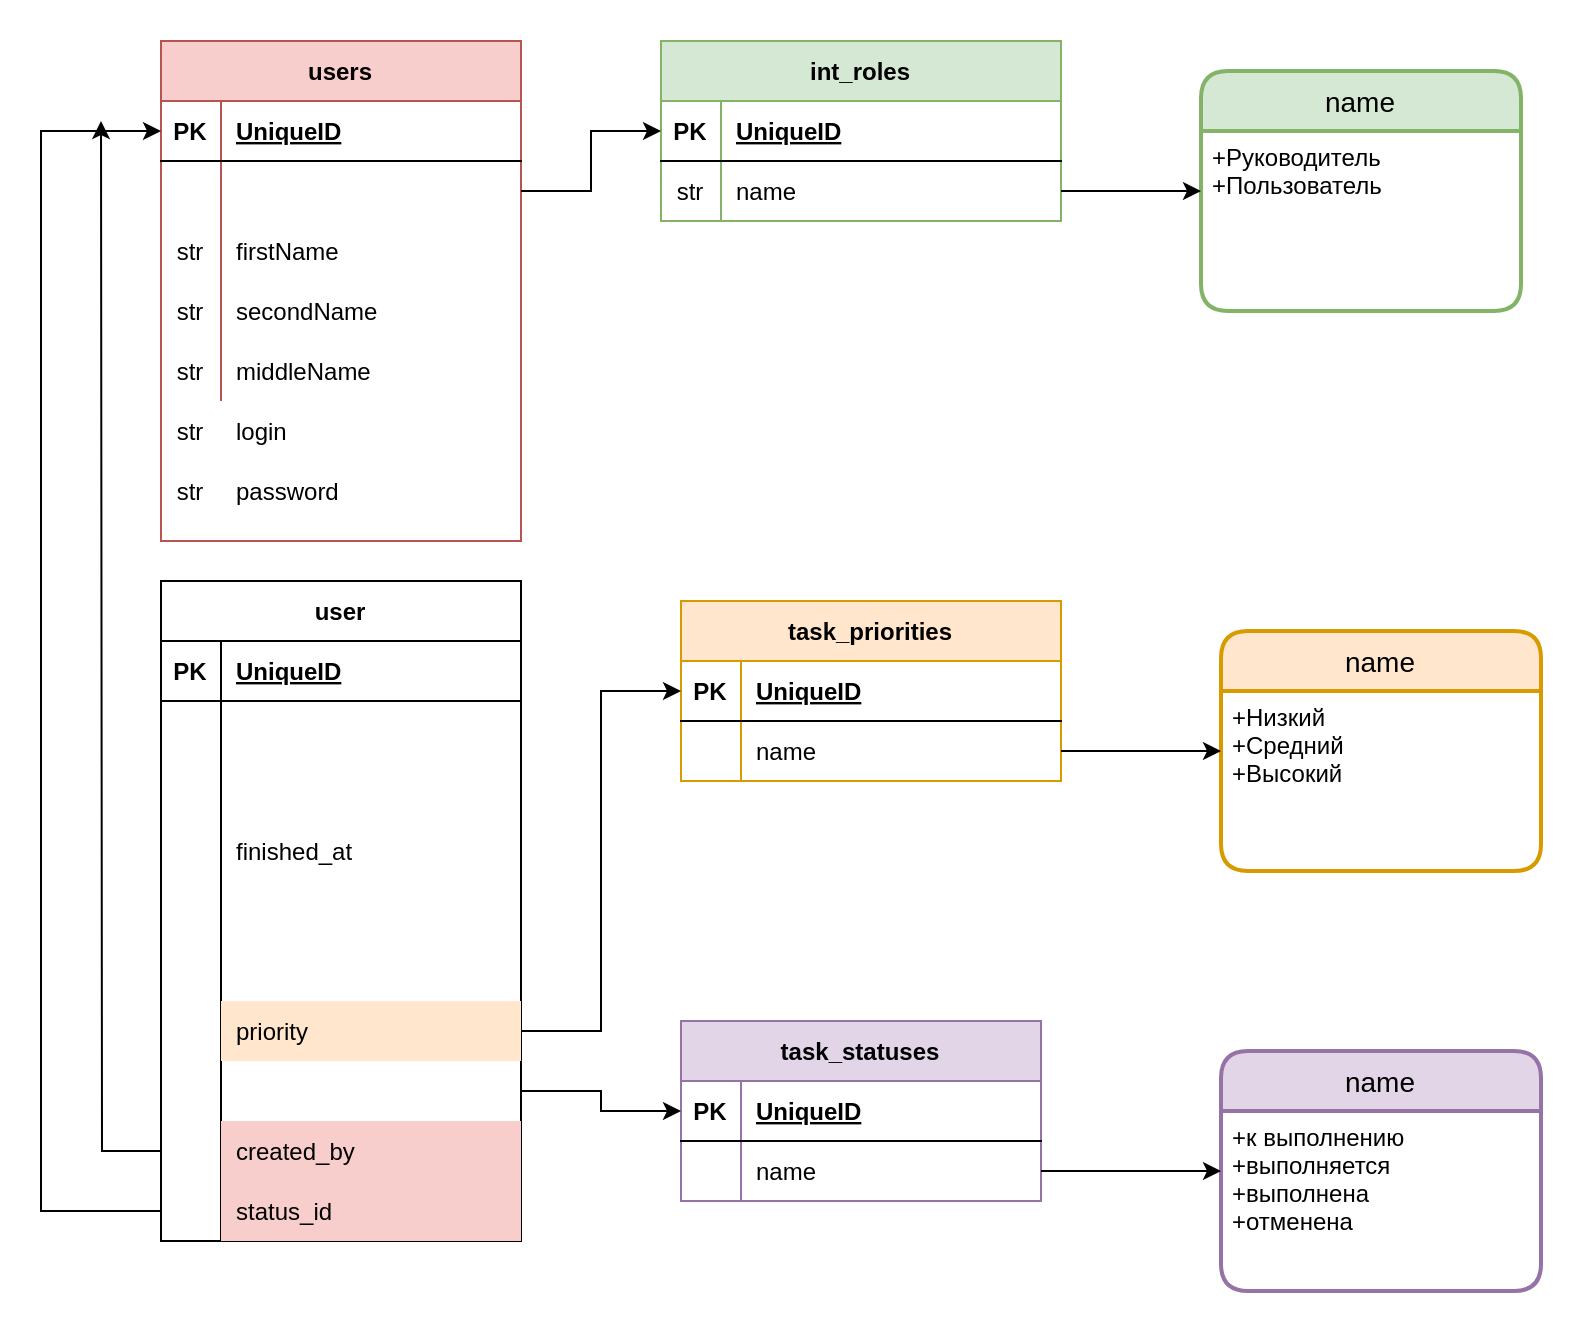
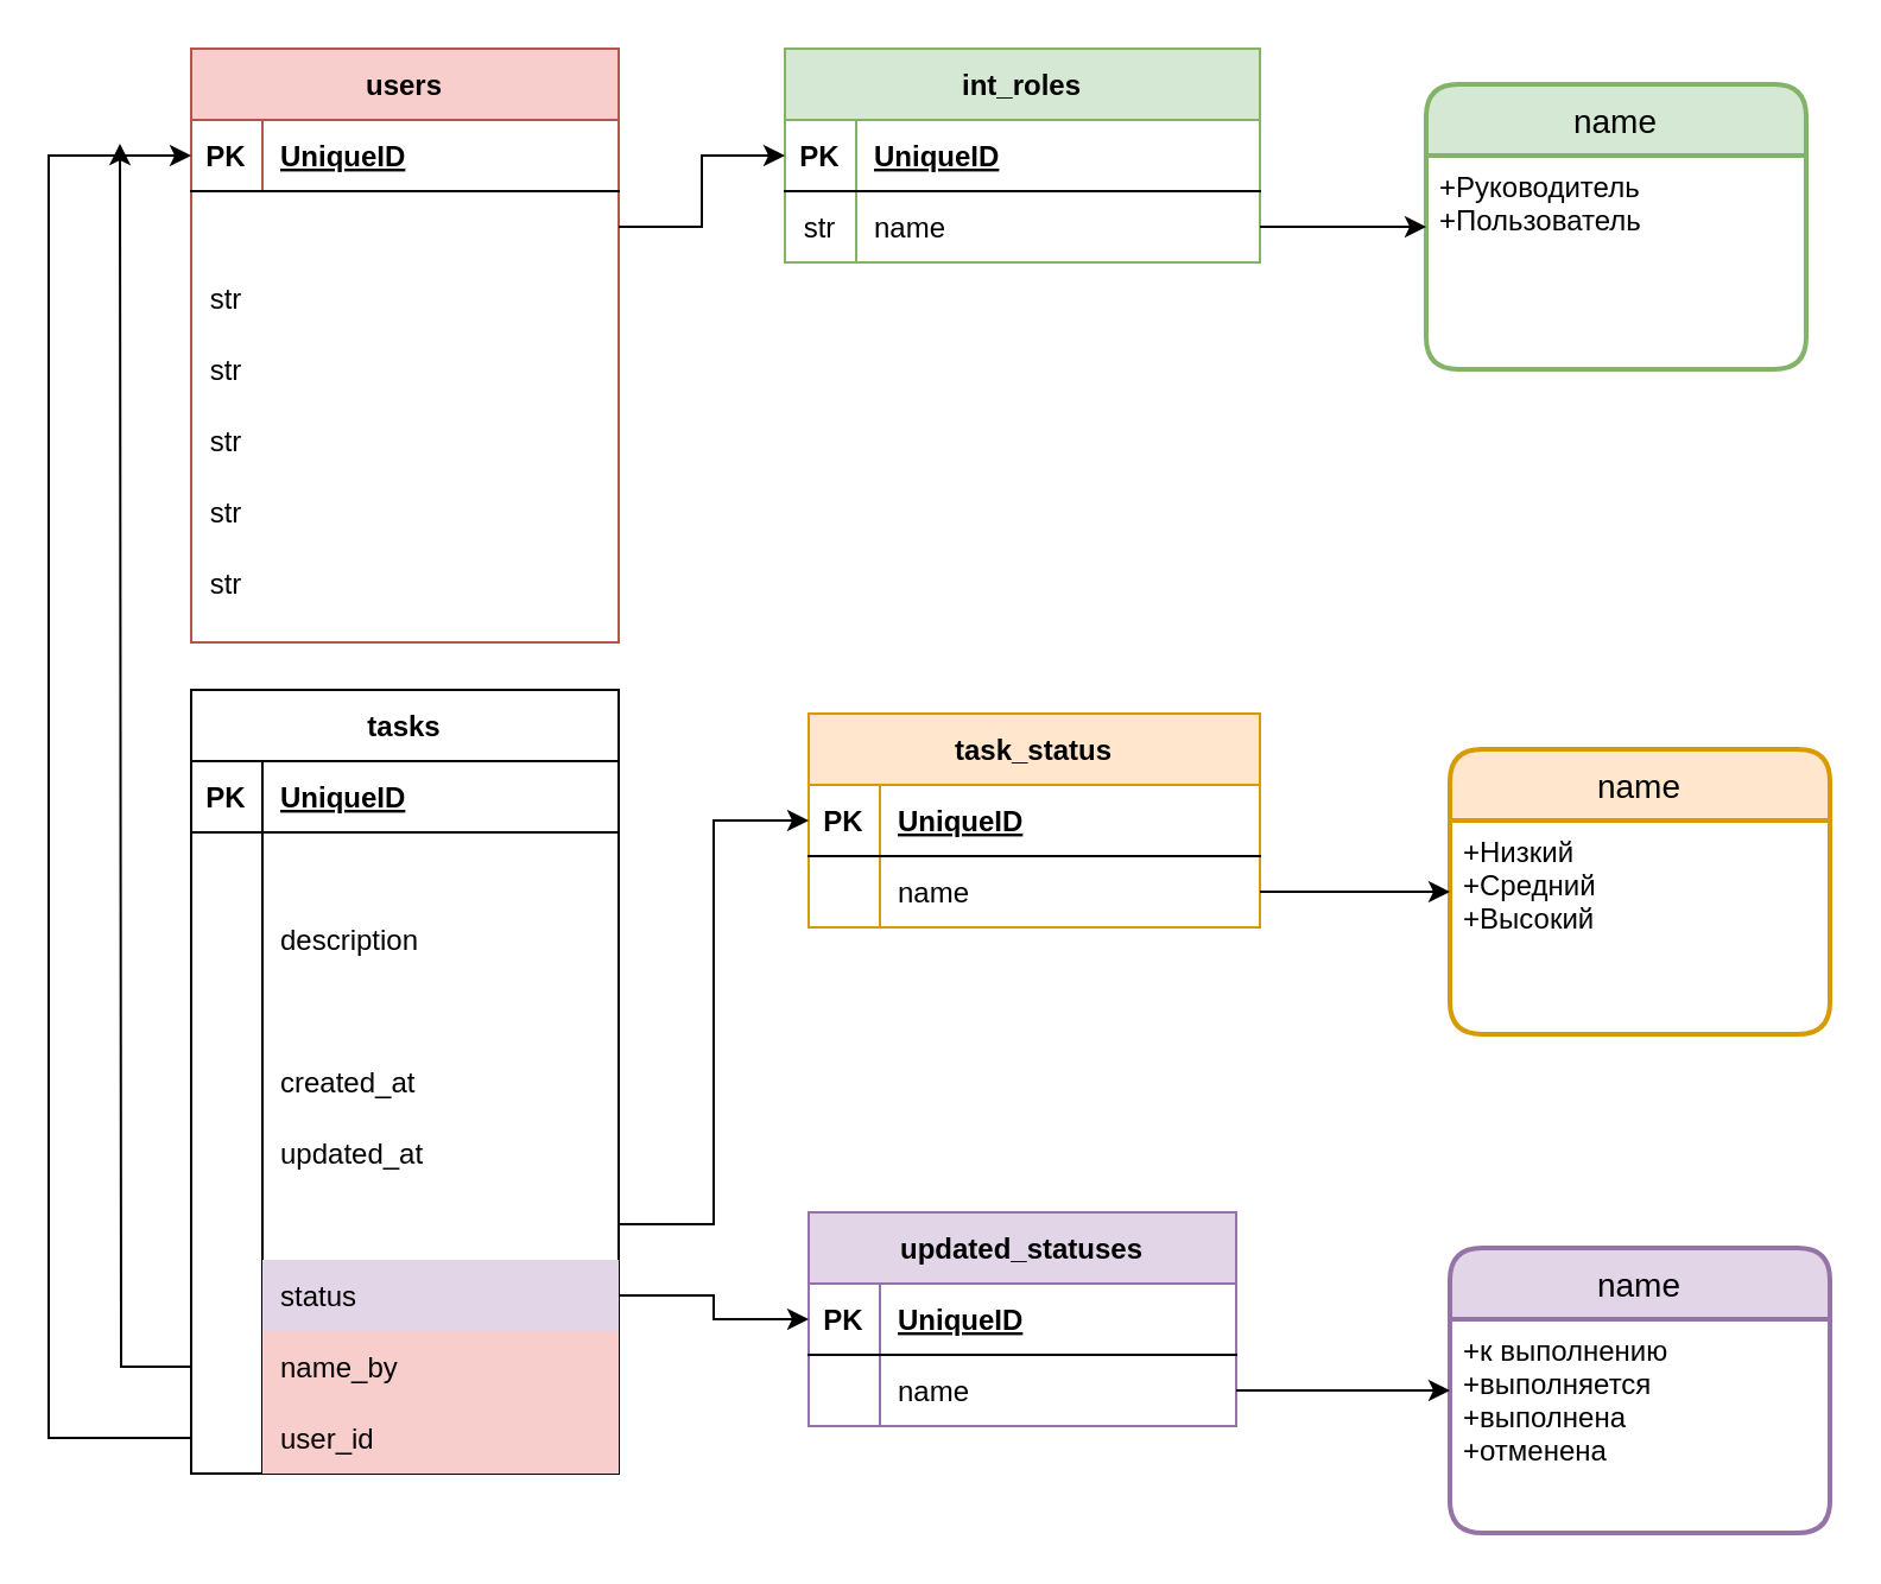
- <mxCell id="46" value="firstName" style="shape=partialRectangle;connectable=0;fillColor=none;top=0;left=0;bottom=0;right=0;align=left;spacingLeft=6;overflow=hidden;" parent="44" vertex="1"><mxGeometry x="30" width="150" height="30" as="geometry" /></mxCell>
- <mxCell id="49" value="secondName" style="shape=partialRectangle;connectable=0;fillColor=none;top=0;left=0;bottom=0;right=0;align=left;spacingLeft=6;overflow=hidden;" parent="47" vertex="1"><mxGeometry x="30" width="150" height="30" as="geometry" /></mxCell>
- <mxCell id="52" value="middleName" style="shape=partialRectangle;connectable=0;fillColor=none;top=0;left=0;bottom=0;right=0;align=left;spacingLeft=6;overflow=hidden;" parent="50" vertex="1"><mxGeometry x="30" width="150" height="30" as="geometry" /></mxCell>
- <mxCell id="55" value="login" style="shape=partialRectangle;connectable=0;fillColor=none;top=0;left=0;bottom=0;right=0;align=left;spacingLeft=6;overflow=hidden;" parent="53" vertex="1"><mxGeometry x="30" width="150" height="30" as="geometry" /></mxCell>
- <mxCell id="58" value="password" style="shape=partialRectangle;connectable=0;fillColor=none;top=0;left=0;bottom=0;right=0;align=left;spacingLeft=6;overflow=hidden;" parent="56" vertex="1"><mxGeometry x="30" width="150" height="30" as="geometry" /></mxCell>
- <mxCell id="2" value="user" style="shape=table;startSize=30;container=1;collapsible=1;childLayout=tableLayout;fixedRows=1;rowLines=0;fontStyle=1;align=center;resizeLast=1;" parent="1" vertex="1"><mxGeometry x="80" y="290" width="180" height="330" as="geometry"><mxRectangle x="80" y="130" width="60" height="30" as="alternateBounds" /></mxGeometry></mxCell>
+ <mxCell id="2" value="tasks" style="shape=table;startSize=30;container=1;collapsible=1;childLayout=tableLayout;fixedRows=1;rowLines=0;fontStyle=1;align=center;resizeLast=1;" parent="1" vertex="1"><mxGeometry x="80" y="290" width="180" height="330" as="geometry"><mxRectangle x="80" y="130" width="60" height="30" as="alternateBounds" /></mxGeometry></mxCell>
- <mxCell id="62" value="task_priorities" style="shape=table;startSize=30;container=1;collapsible=1;childLayout=tableLayout;fixedRows=1;rowLines=0;fontStyle=1;align=center;resizeLast=1;fillColor=#ffe6cc;strokeColor=#d79b00;" parent="1" vertex="1"><mxGeometry x="340" y="300" width="190" height="90" as="geometry" /></mxCell>
+ <mxCell id="62" value="task_status" style="shape=table;startSize=30;container=1;collapsible=1;childLayout=tableLayout;fixedRows=1;rowLines=0;fontStyle=1;align=center;resizeLast=1;fillColor=#ffe6cc;strokeColor=#d79b00;" parent="1" vertex="1"><mxGeometry x="340" y="300" width="190" height="90" as="geometry" /></mxCell>
+ <mxCell id="10" value="description" style="shape=partialRectangle;connectable=0;fillColor=none;top=0;left=0;bottom=0;right=0;align=left;spacingLeft=6;overflow=hidden;" parent="8" vertex="1"><mxGeometry x="30" width="150" height="30" as="geometry" /></mxCell>
- <mxCell id="13" value="finished_at" style="shape=partialRectangle;connectable=0;fillColor=none;top=0;left=0;bottom=0;right=0;align=left;spacingLeft=6;overflow=hidden;" parent="11" vertex="1"><mxGeometry x="30" width="150" height="30" as="geometry" /></mxCell>
+ <mxCell id="16" value="created_at" style="shape=partialRectangle;connectable=0;fillColor=none;top=0;left=0;bottom=0;right=0;align=left;spacingLeft=6;overflow=hidden;" parent="14" vertex="1"><mxGeometry x="30" width="150" height="30" as="geometry" /></mxCell>
+ <mxCell id="19" value="updated_at" style="shape=partialRectangle;connectable=0;fillColor=none;top=0;left=0;bottom=0;right=0;align=left;spacingLeft=6;overflow=hidden;" parent="17" vertex="1"><mxGeometry x="30" width="150" height="30" as="geometry" /></mxCell>
- <mxCell id="22" value="priority" style="shape=partialRectangle;connectable=0;fillColor=#ffe6cc;top=0;left=0;bottom=0;right=0;align=left;spacingLeft=6;overflow=hidden;strokeColor=#d79b00;" parent="20" vertex="1"><mxGeometry x="30" width="150" height="30" as="geometry" /></mxCell>
- <mxCell id="76" value="task_statuses" style="shape=table;startSize=30;container=1;collapsible=1;childLayout=tableLayout;fixedRows=1;rowLines=0;fontStyle=1;align=center;resizeLast=1;fillColor=#e1d5e7;strokeColor=#9673a6;" parent="1" vertex="1"><mxGeometry x="340" y="510" width="180" height="90" as="geometry" /></mxCell>
+ <mxCell id="76" value="updated_statuses" style="shape=table;startSize=30;container=1;collapsible=1;childLayout=tableLayout;fixedRows=1;rowLines=0;fontStyle=1;align=center;resizeLast=1;fillColor=#e1d5e7;strokeColor=#9673a6;" parent="1" vertex="1"><mxGeometry x="340" y="510" width="180" height="90" as="geometry" /></mxCell>
+ <mxCell id="25" value="status" style="shape=partialRectangle;connectable=0;fillColor=#e1d5e7;top=0;left=0;bottom=0;right=0;align=left;spacingLeft=6;overflow=hidden;strokeColor=#9673a6;" parent="23" vertex="1"><mxGeometry x="30" width="150" height="30" as="geometry" /></mxCell>
- <mxCell id="28" value="created_by" style="shape=partialRectangle;connectable=0;fillColor=#f8cecc;top=0;left=0;bottom=0;right=0;align=left;spacingLeft=6;overflow=hidden;strokeColor=#b85450;" parent="26" vertex="1"><mxGeometry x="30" width="150" height="30" as="geometry" /></mxCell>
+ <mxCell id="28" value="name_by" style="shape=partialRectangle;connectable=0;fillColor=#f8cecc;top=0;left=0;bottom=0;right=0;align=left;spacingLeft=6;overflow=hidden;strokeColor=#b85450;" parent="26" vertex="1"><mxGeometry x="30" width="150" height="30" as="geometry" /></mxCell>
- <mxCell id="31" value="status_id" style="shape=partialRectangle;connectable=0;fillColor=#f8cecc;top=0;left=0;bottom=0;right=0;align=left;spacingLeft=6;overflow=hidden;strokeColor=#b85450;" parent="29" vertex="1"><mxGeometry x="30" width="150" height="30" as="geometry" /></mxCell>
+ <mxCell id="31" value="user_id" style="shape=partialRectangle;connectable=0;fillColor=#f8cecc;top=0;left=0;bottom=0;right=0;align=left;spacingLeft=6;overflow=hidden;strokeColor=#b85450;" parent="29" vertex="1"><mxGeometry x="30" width="150" height="30" as="geometry" /></mxCell>
